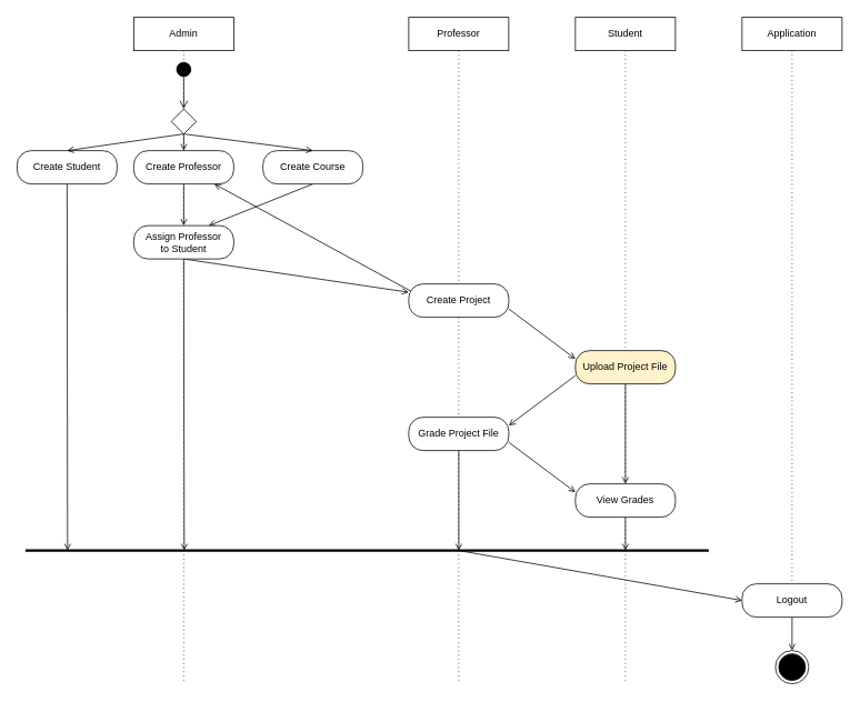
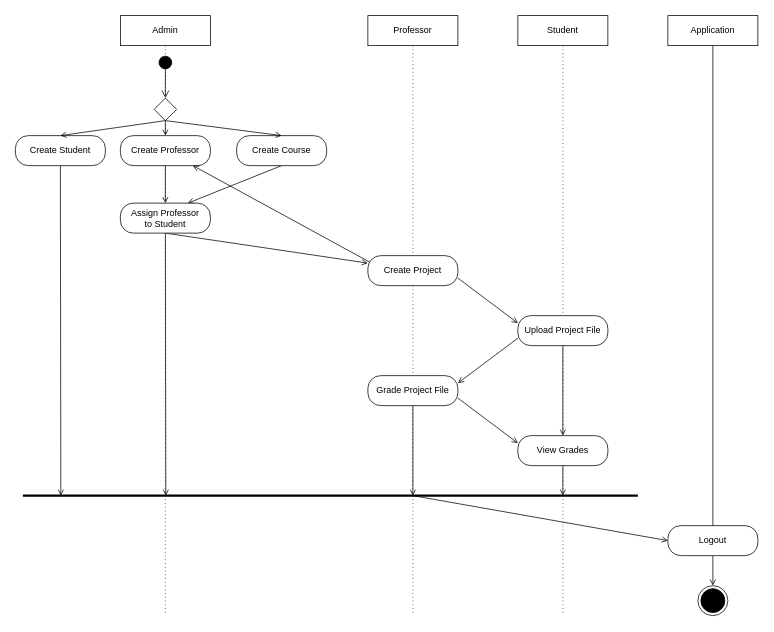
- <mxCell id="3" style="edgeStyle=none;rounded=0;orthogonalLoop=1;jettySize=auto;html=1;endArrow=none;endFill=0;strokeWidth=1;dashed=1;dashPattern=1 4;entryX=0.5;entryY=0;entryDx=0;entryDy=0;" parent="1" source="32" target="30" edge="1"><mxGeometry relative="1" as="geometry"><mxPoint x="950" y="860" as="targetPoint" /></mxGeometry></mxCell>
+ <mxCell id="3" style="edgeStyle=none;rounded=0;orthogonalLoop=1;jettySize=auto;html=1;endArrow=none;endFill=0;strokeWidth=1;dashed=0;dashPattern=1 4;entryX=0.5;entryY=0;entryDx=0;entryDy=0;" parent="1" source="32" target="30" edge="1"><mxGeometry relative="1" as="geometry"><mxPoint x="950" y="860" as="targetPoint" /></mxGeometry></mxCell>
- <mxCell id="22" value="Upload Project File" style="rounded=1;whiteSpace=wrap;html=1;arcSize=43;fillColor=#fff2cc;" parent="1" vertex="1"><mxGeometry x="690" y="420" width="120" height="40" as="geometry" /></mxCell>
+ <mxCell id="22" value="Upload Project File" style="rounded=1;whiteSpace=wrap;html=1;arcSize=43;" parent="1" vertex="1"><mxGeometry x="690" y="420" width="120" height="40" as="geometry" /></mxCell>
